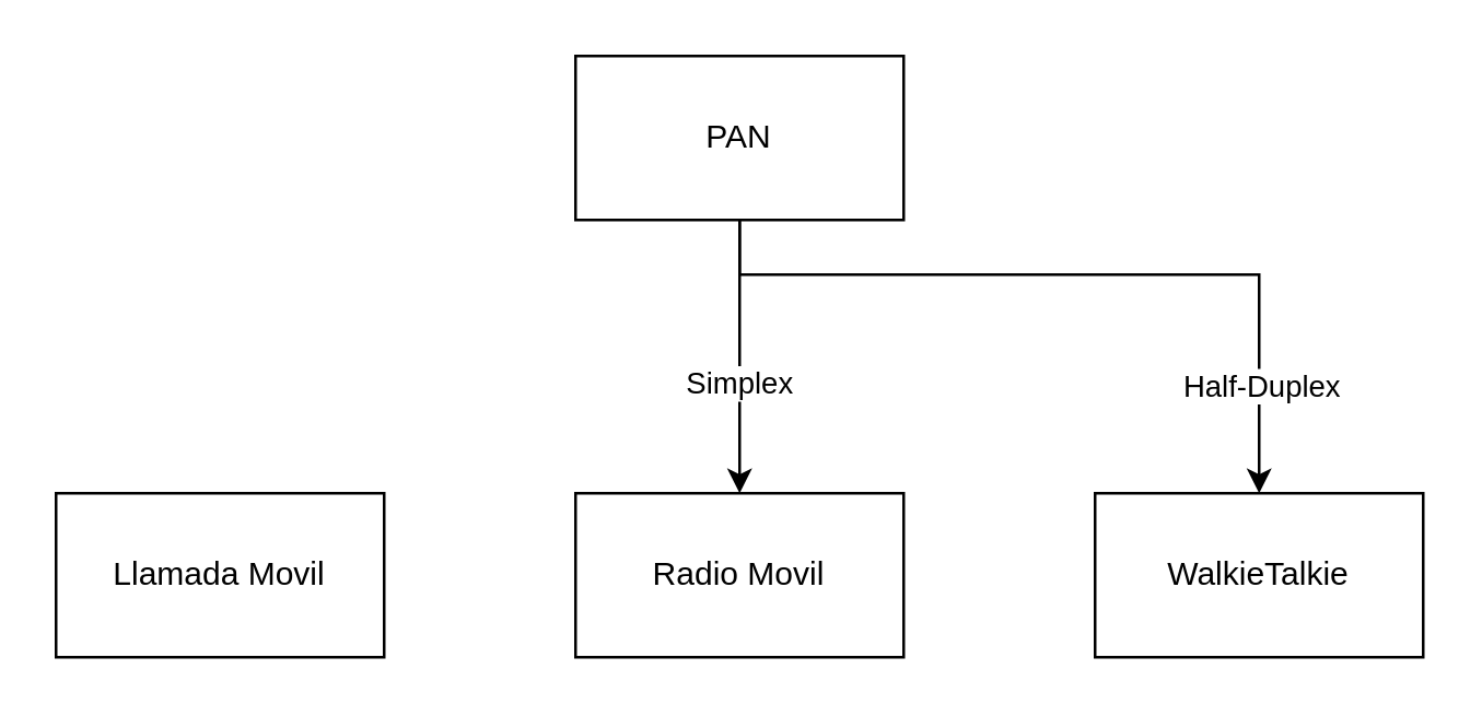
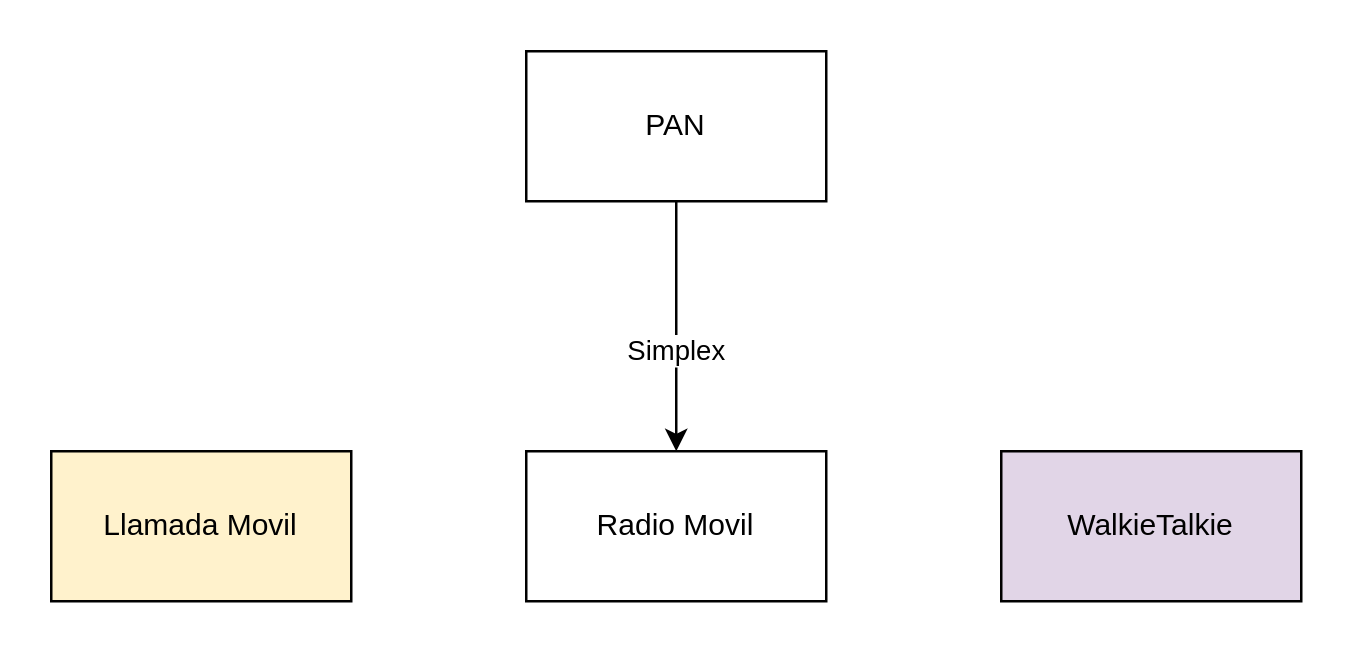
- <mxCell id="3" style="edgeStyle=orthogonalEdgeStyle;rounded=0;orthogonalLoop=1;jettySize=auto;html=1;" edge="1" parent="1" source="5" target="8"><mxGeometry relative="1" as="geometry"><Array as="points"><mxPoint x="270" y="100" /><mxPoint x="460" y="100" /></Array></mxGeometry></mxCell>
- <mxCell id="4" value="Half-Duplex" style="edgeLabel;html=1;align=center;verticalAlign=middle;resizable=0;points=[];" vertex="1" connectable="0" parent="3"><mxGeometry x="0.621" y="-1" relative="1" as="geometry"><mxPoint x="1" y="15" as="offset" /></mxGeometry></mxCell>
- <mxCell id="6" value="Llamada Movil" style="whiteSpace=wrap;html=1;rounded=0;" vertex="1" parent="1"><mxGeometry x="20" y="180" width="120" height="60" as="geometry" /></mxCell>
+ <mxCell id="6" value="Llamada Movil" style="whiteSpace=wrap;html=1;rounded=0;fillColor=#fff2cc;" vertex="1" parent="1"><mxGeometry x="20" y="180" width="120" height="60" as="geometry" /></mxCell>
- <mxCell id="8" value="WalkieTalkie" style="rounded=0;whiteSpace=wrap;html=1;" vertex="1" parent="1"><mxGeometry x="400" y="180" width="120" height="60" as="geometry" /></mxCell>
+ <mxCell id="8" value="WalkieTalkie" style="rounded=0;whiteSpace=wrap;html=1;fillColor=#e1d5e7;" vertex="1" parent="1"><mxGeometry x="400" y="180" width="120" height="60" as="geometry" /></mxCell>
